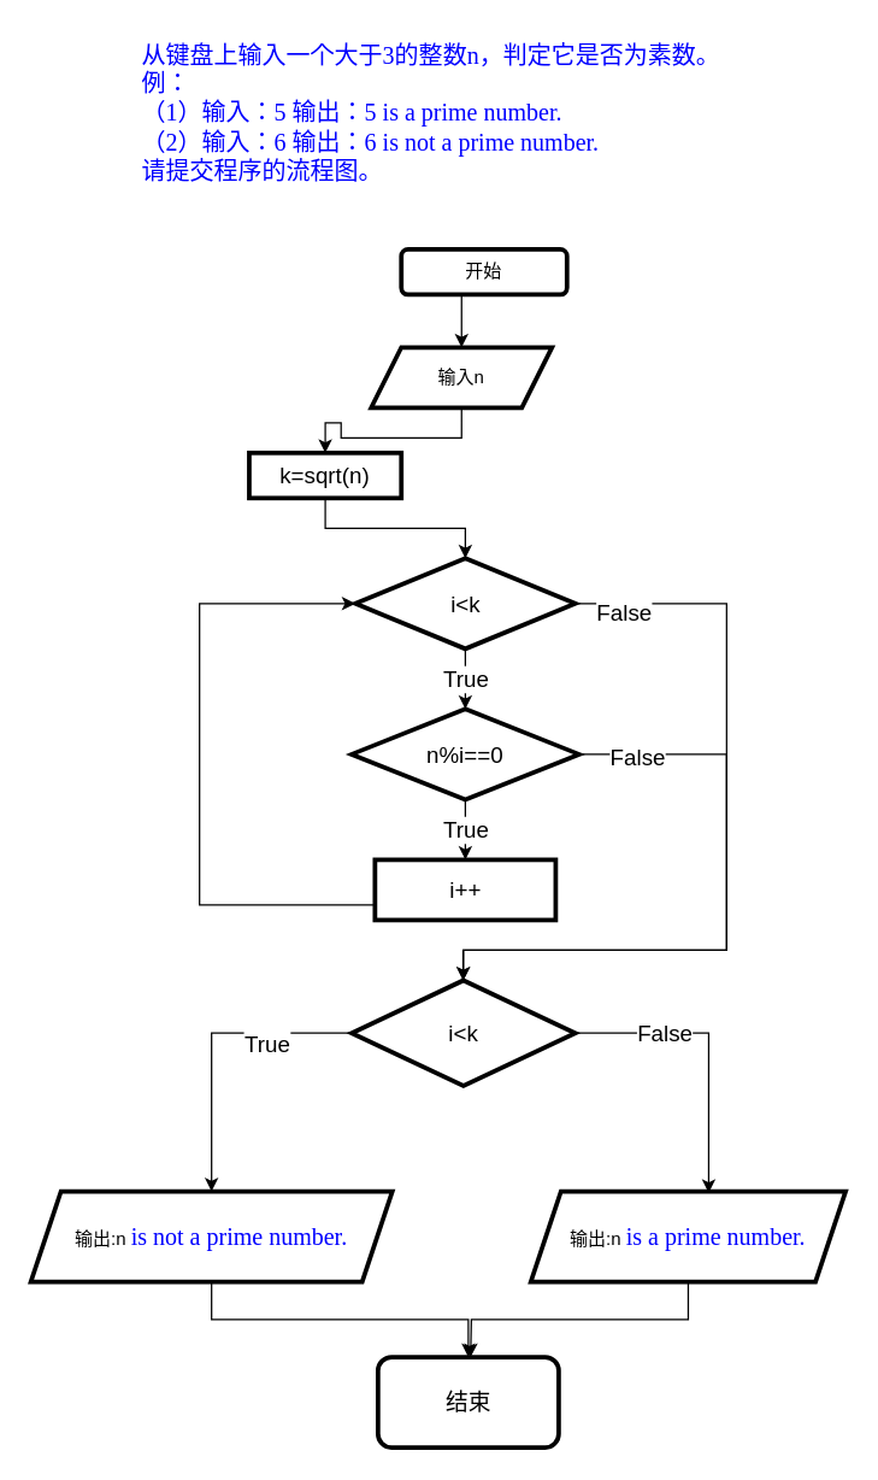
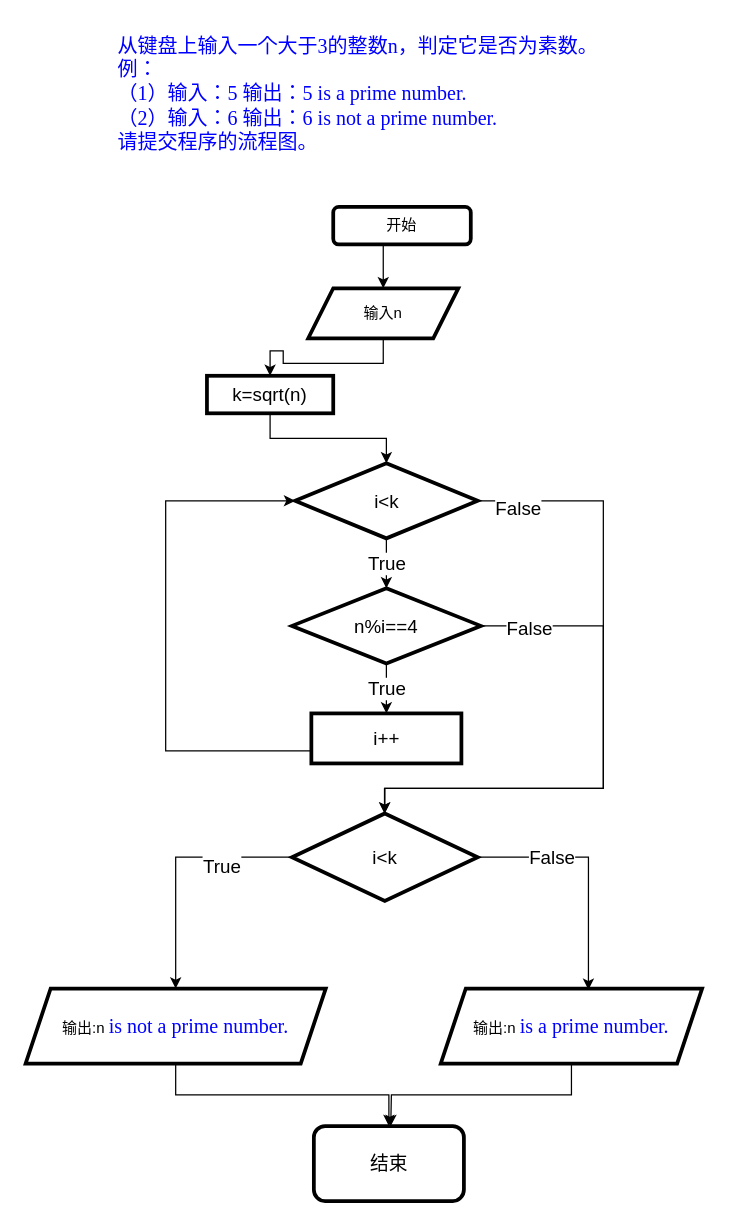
- <mxCell id="16" value="&lt;font style=&quot;font-size: 15px&quot;&gt;n%i==0&lt;/font&gt;" style="rhombus;whiteSpace=wrap;html=1;strokeWidth=3;" vertex="1" parent="1"><mxGeometry x="233" y="470" width="151" height="60" as="geometry" /></mxCell>
+ <mxCell id="16" value="&lt;font style=&quot;font-size: 15px&quot;&gt;n%i==4&lt;/font&gt;" style="rhombus;whiteSpace=wrap;html=1;strokeWidth=3;" vertex="1" parent="1"><mxGeometry x="233" y="470" width="151" height="60" as="geometry" /></mxCell>
